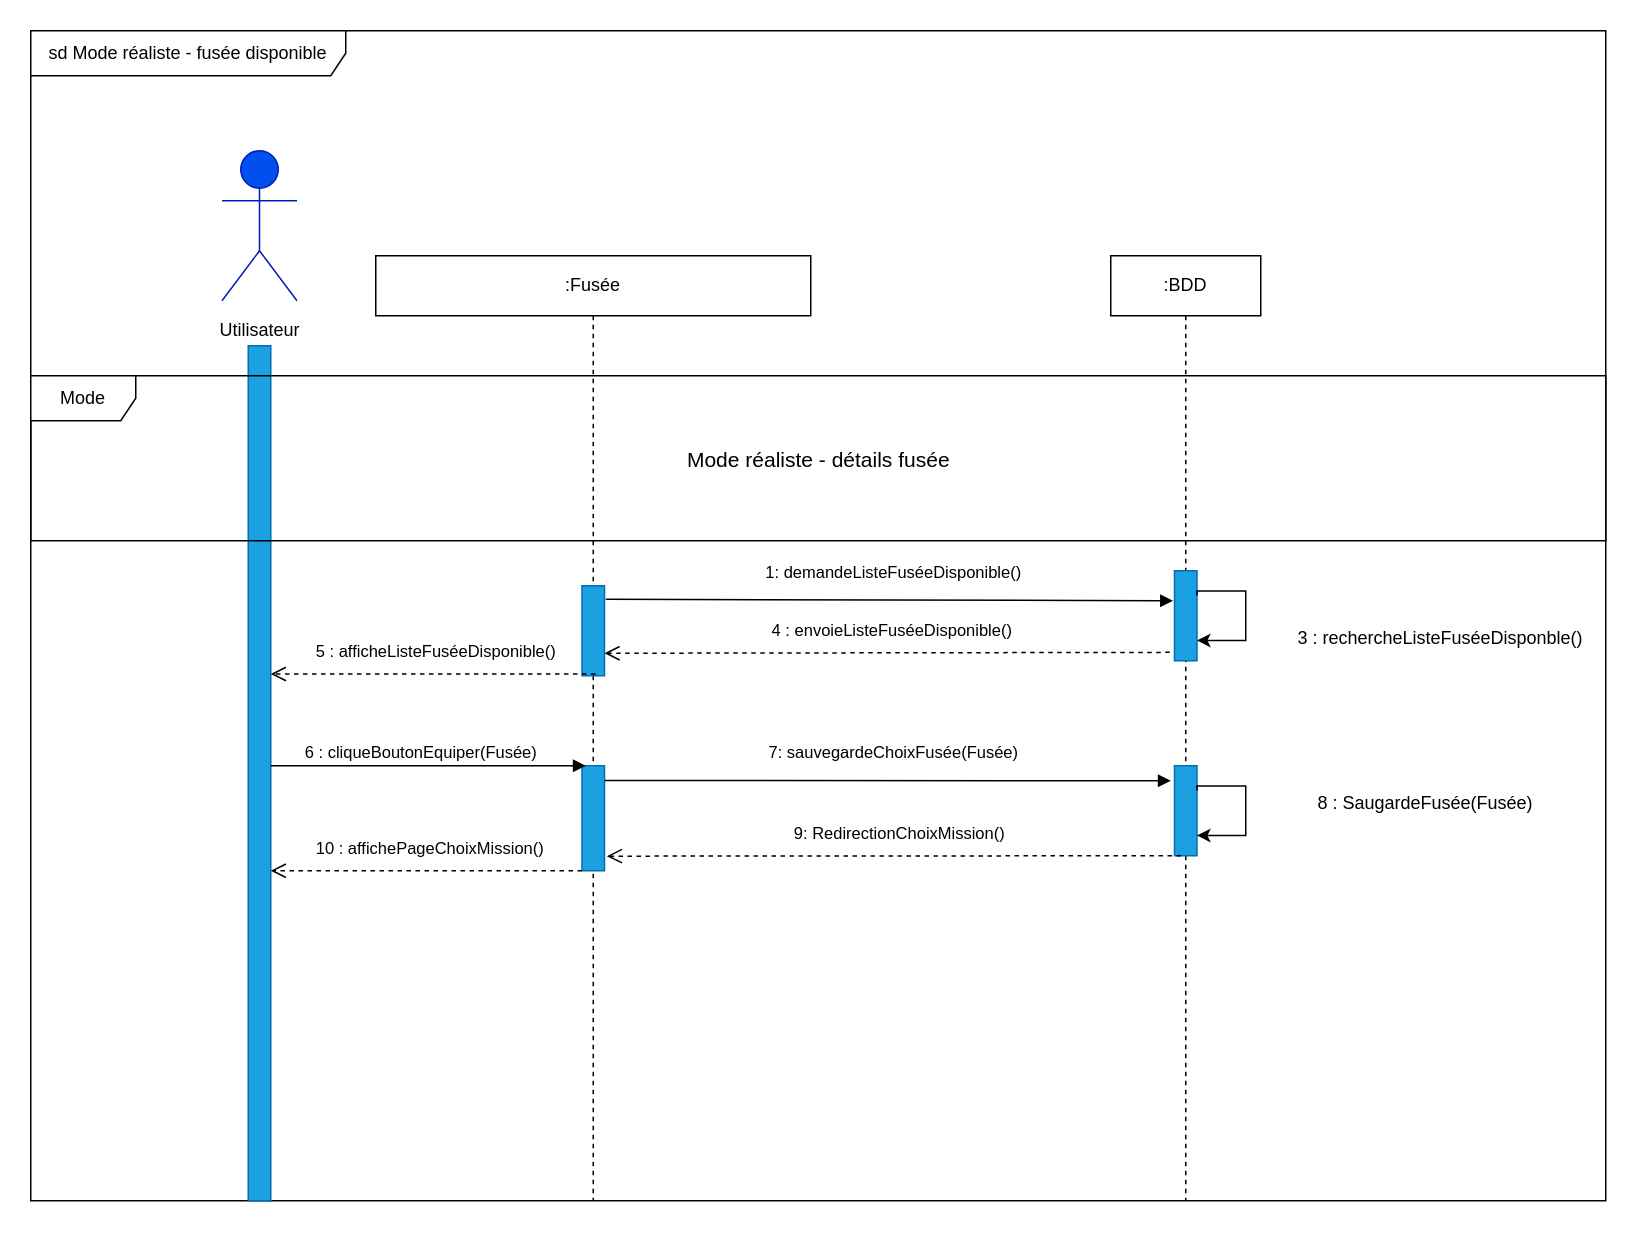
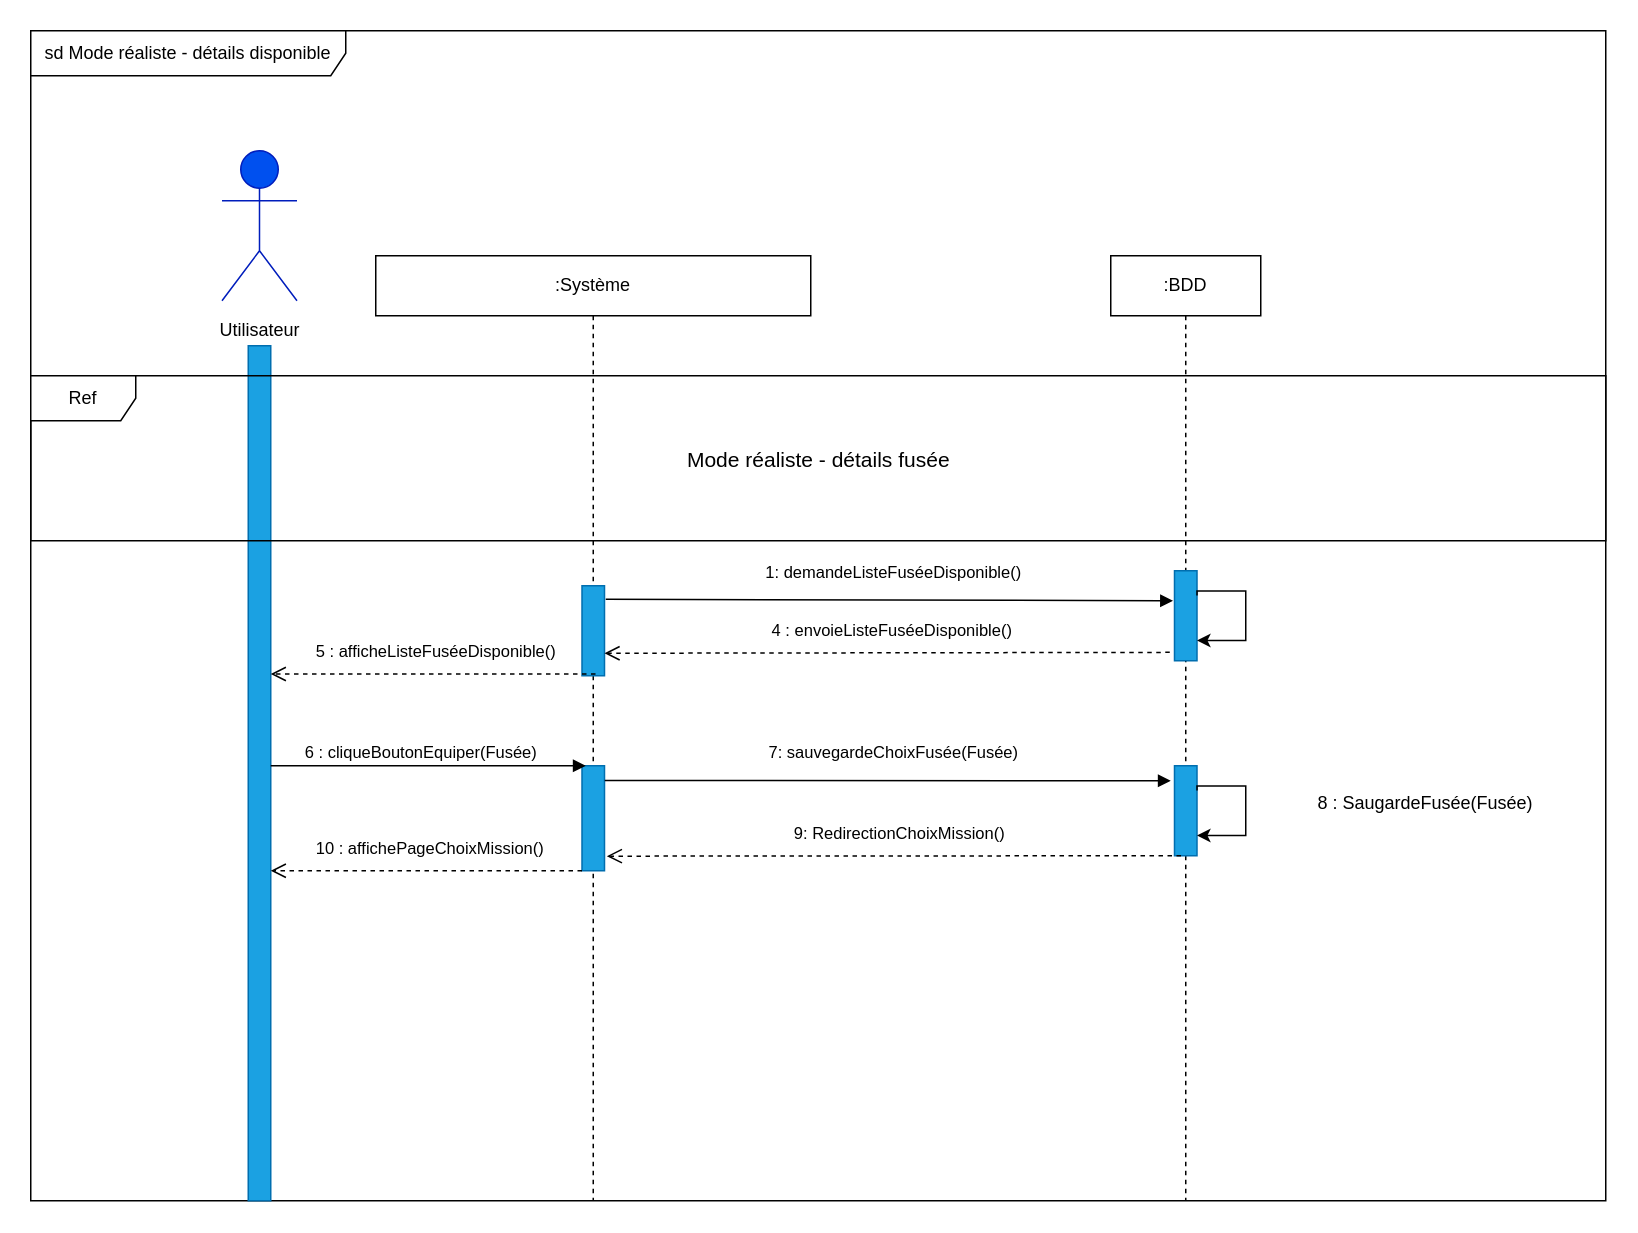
- <mxCell id="2" value="sd Mode réaliste - fusée disponible" style="shape=umlFrame;whiteSpace=wrap;html=1;width=210;height=30;" parent="1" vertex="1"><mxGeometry x="20" y="20" width="1050" height="780" as="geometry" /></mxCell>
+ <mxCell id="2" value="sd Mode réaliste - détails disponible" style="shape=umlFrame;whiteSpace=wrap;html=1;width=210;height=30;" parent="1" vertex="1"><mxGeometry x="20" y="20" width="1050" height="780" as="geometry" /></mxCell>
- <mxCell id="5" value=":Fusée" style="shape=umlLifeline;perimeter=lifelinePerimeter;whiteSpace=wrap;html=1;container=1;collapsible=0;recursiveResize=0;outlineConnect=0;" parent="1" vertex="1"><mxGeometry x="250" y="170" width="290" height="630" as="geometry" /></mxCell>
+ <mxCell id="5" value=":Système" style="shape=umlLifeline;perimeter=lifelinePerimeter;whiteSpace=wrap;html=1;container=1;collapsible=0;recursiveResize=0;outlineConnect=0;" parent="1" vertex="1"><mxGeometry x="250" y="170" width="290" height="630" as="geometry" /></mxCell>
- <mxCell id="20" value="Mode " style="shape=umlFrame;whiteSpace=wrap;html=1;width=70;height=30;fillStyle=auto;sketch=0;shadow=0;" vertex="1" parent="1"><mxGeometry x="20" y="250" width="1050" height="110" as="geometry" /></mxCell>
+ <mxCell id="20" value="Ref " style="shape=umlFrame;whiteSpace=wrap;html=1;width=70;height=30;fillStyle=auto;sketch=0;shadow=0;" vertex="1" parent="1"><mxGeometry x="20" y="250" width="1050" height="110" as="geometry" /></mxCell>
- <mxCell id="23" value="3 : rechercheListeFuséeDisponble()" style="text;html=1;strokeColor=none;fillColor=none;align=center;verticalAlign=middle;whiteSpace=wrap;rounded=0;" vertex="1" parent="1"><mxGeometry x="850" y="410" width="220" height="30" as="geometry" /></mxCell>
